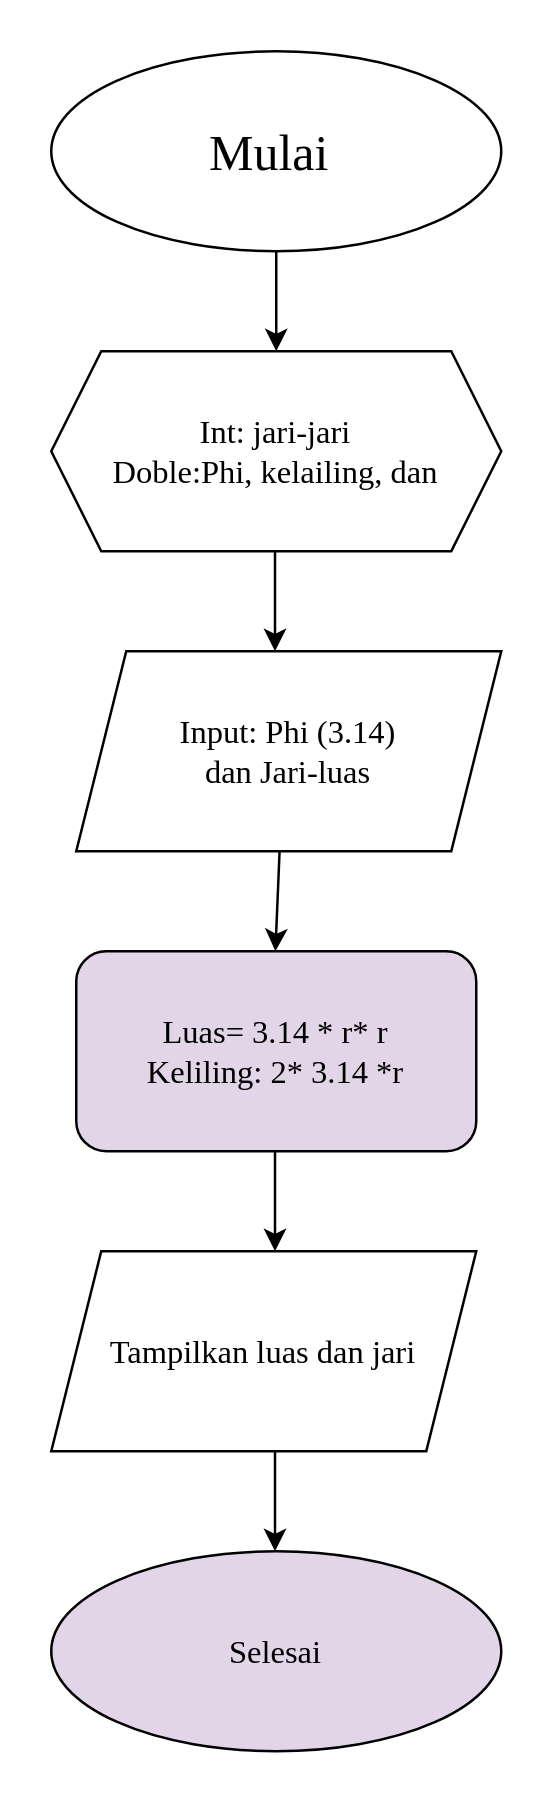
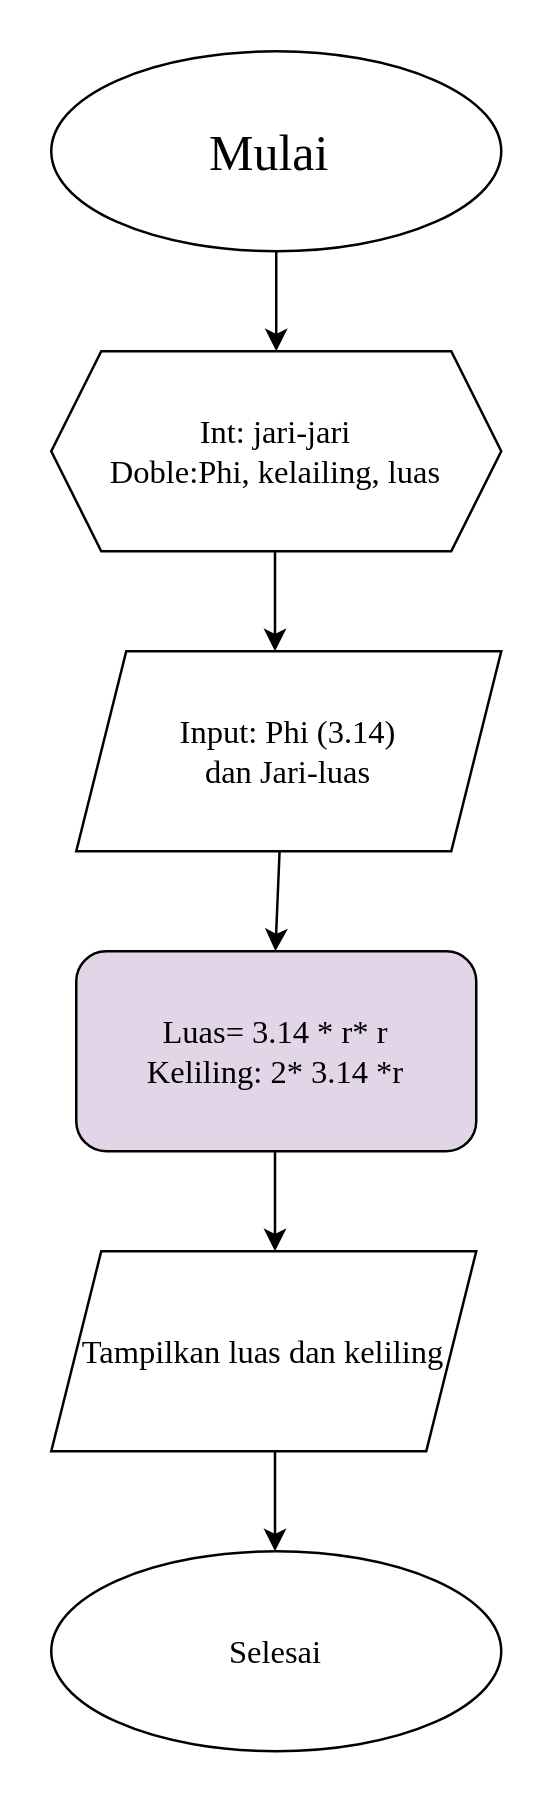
- <mxCell id="4" value="&lt;font face=&quot;Times New Roman&quot; style=&quot;font-size: 13px;&quot;&gt;Int: jari-jari&lt;br&gt;Doble:Phi, kelailing, dan&lt;/font&gt;" style="shape=hexagon;perimeter=hexagonPerimeter2;whiteSpace=wrap;html=1;fixedSize=1;" vertex="1" parent="1"><mxGeometry x="20" y="140" width="180" height="80" as="geometry" /></mxCell>
+ <mxCell id="4" value="&lt;font face=&quot;Times New Roman&quot; style=&quot;font-size: 13px;&quot;&gt;Int: jari-jari&lt;br&gt;Doble:Phi, kelailing, luas&lt;/font&gt;" style="shape=hexagon;perimeter=hexagonPerimeter2;whiteSpace=wrap;html=1;fixedSize=1;" vertex="1" parent="1"><mxGeometry x="20" y="140" width="180" height="80" as="geometry" /></mxCell>
- <mxCell id="10" value="&lt;font style=&quot;font-size: 13px;&quot; face=&quot;Times New Roman&quot;&gt;Tampilkan luas dan jari&lt;/font&gt;" style="shape=parallelogram;perimeter=parallelogramPerimeter;whiteSpace=wrap;html=1;fixedSize=1;" vertex="1" parent="1"><mxGeometry x="20" y="500" width="170" height="80" as="geometry" /></mxCell>
+ <mxCell id="10" value="&lt;font style=&quot;font-size: 13px;&quot; face=&quot;Times New Roman&quot;&gt;Tampilkan luas dan keliling&lt;/font&gt;" style="shape=parallelogram;perimeter=parallelogramPerimeter;whiteSpace=wrap;html=1;fixedSize=1;" vertex="1" parent="1"><mxGeometry x="20" y="500" width="170" height="80" as="geometry" /></mxCell>
- <mxCell id="12" value="&lt;font style=&quot;font-size: 13px;&quot; face=&quot;Times New Roman&quot;&gt;Selesai&lt;/font&gt;" style="ellipse;whiteSpace=wrap;html=1;fillColor=#e1d5e7;" vertex="1" parent="1"><mxGeometry x="20" y="620" width="180" height="80" as="geometry" /></mxCell>
+ <mxCell id="12" value="&lt;font style=&quot;font-size: 13px;&quot; face=&quot;Times New Roman&quot;&gt;Selesai&lt;/font&gt;" style="ellipse;whiteSpace=wrap;html=1;" vertex="1" parent="1"><mxGeometry x="20" y="620" width="180" height="80" as="geometry" /></mxCell>
